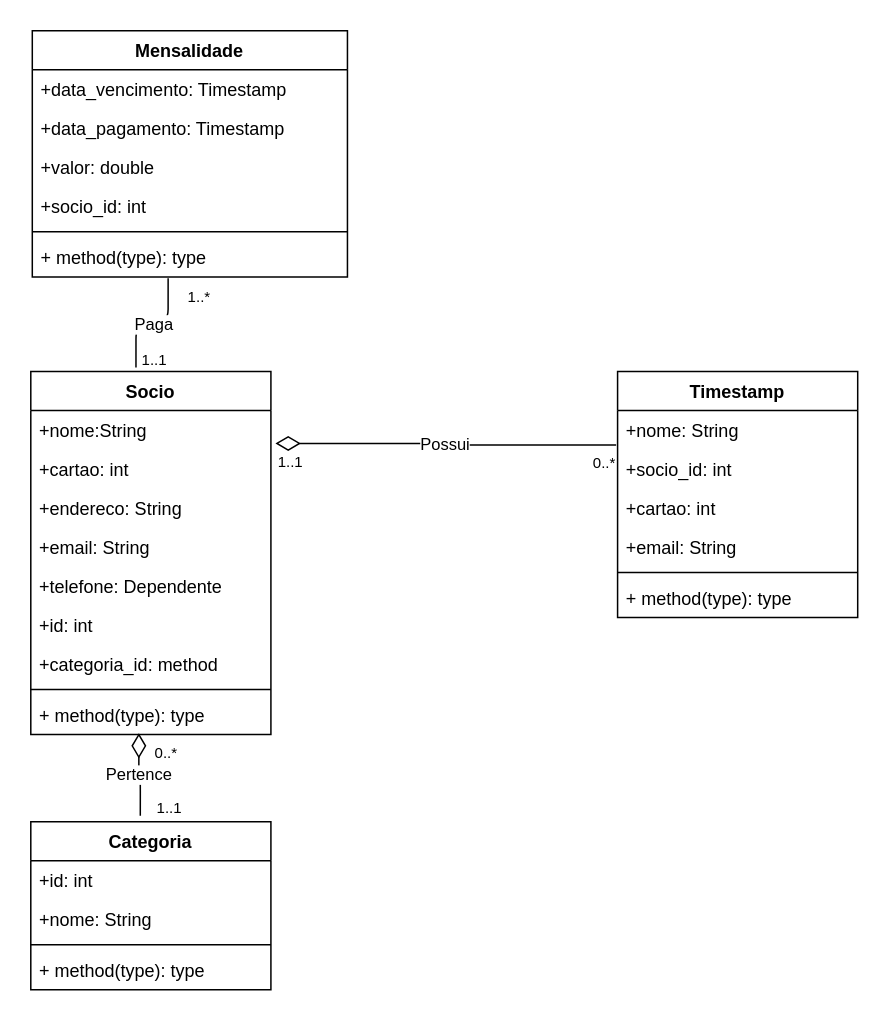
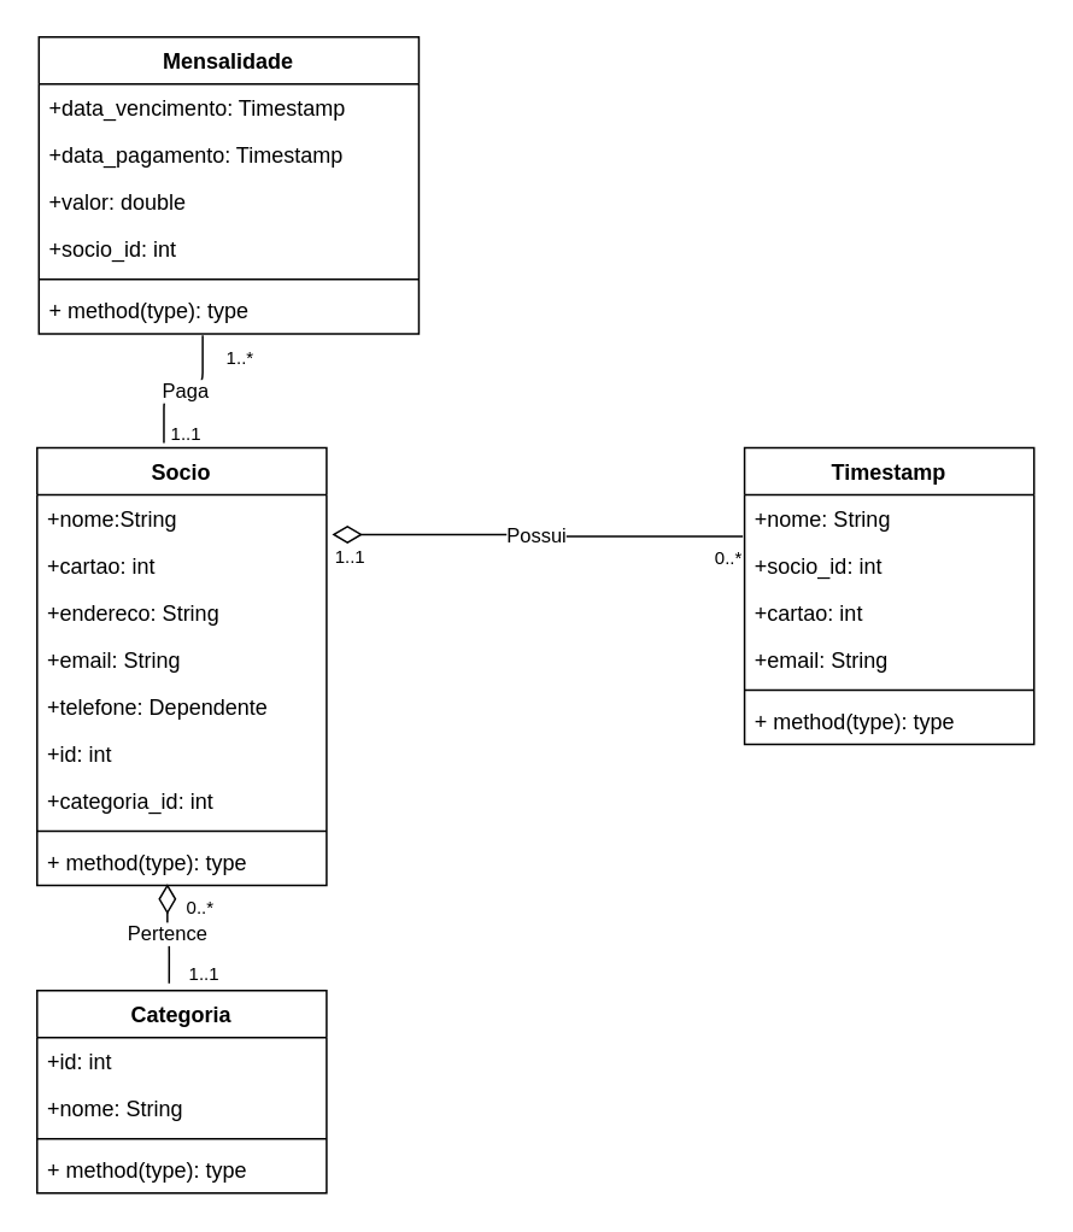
- <mxCell id="9" value="+categoria_id: method" style="text;strokeColor=none;fillColor=none;align=left;verticalAlign=top;spacingLeft=4;spacingRight=4;overflow=hidden;rotatable=0;points=[[0,0.5],[1,0.5]];portConstraint=eastwest;" vertex="1" parent="2"><mxGeometry y="182" width="160" height="26" as="geometry" /></mxCell>
+ <mxCell id="9" value="+categoria_id: int" style="text;strokeColor=none;fillColor=none;align=left;verticalAlign=top;spacingLeft=4;spacingRight=4;overflow=hidden;rotatable=0;points=[[0,0.5],[1,0.5]];portConstraint=eastwest;" vertex="1" parent="2"><mxGeometry y="182" width="160" height="26" as="geometry" /></mxCell>
